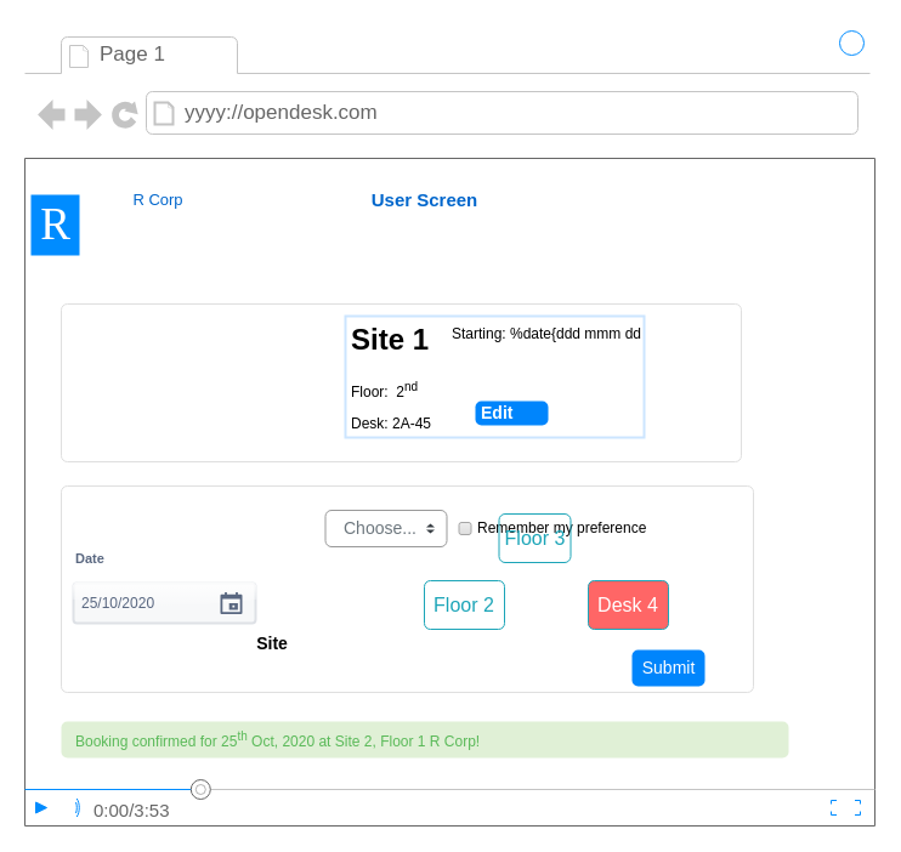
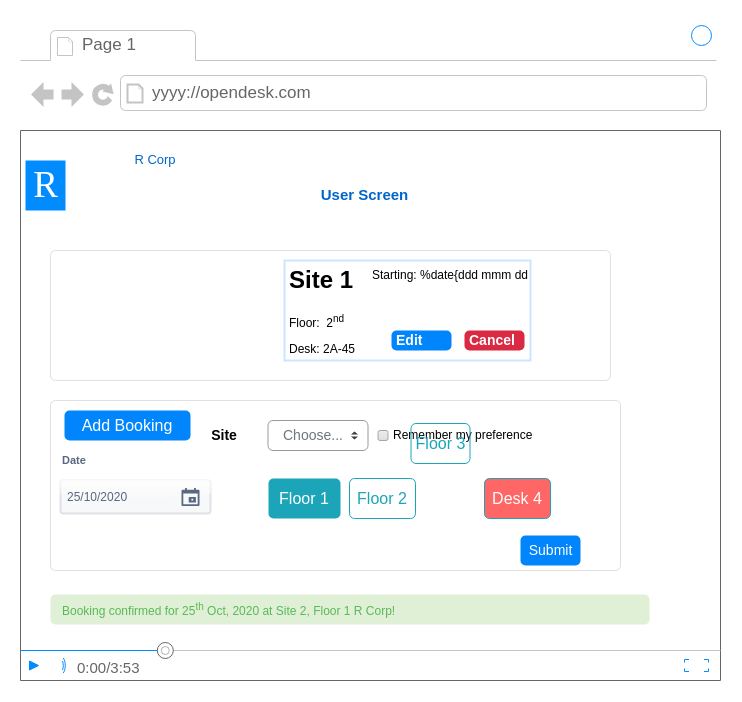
- <mxCell id="6" value="R Corp" style="text;html=1;strokeColor=none;fillColor=none;align=center;verticalAlign=middle;whiteSpace=wrap;rounded=0;fontSize=13;fontColor=#0066CC;" vertex="1" parent="2"><mxGeometry x="60" y="133.5" width="100" height="20" as="geometry" /></mxCell>
+ <mxCell id="6" value="R Corp" style="text;html=1;strokeColor=none;fillColor=none;align=center;verticalAlign=middle;whiteSpace=wrap;rounded=0;fontSize=13;fontColor=#0066CC;" vertex="1" parent="2"><mxGeometry x="85" y="128.5" width="100" height="20" as="geometry" /></mxCell>
- <mxCell id="8" value="&lt;span style=&quot;font-size: 15px&quot;&gt;&lt;b&gt;User Screen&lt;/b&gt;&lt;/span&gt;" style="text;html=1;strokeColor=none;fillColor=none;align=center;verticalAlign=middle;whiteSpace=wrap;rounded=0;fontSize=13;fontColor=#0066CC;" vertex="1" parent="2"><mxGeometry x="237" y="133.5" width="185" height="20" as="geometry" /></mxCell>
+ <mxCell id="8" value="&lt;span style=&quot;font-size: 15px&quot;&gt;&lt;b&gt;User Screen&lt;/b&gt;&lt;/span&gt;" style="text;html=1;strokeColor=none;fillColor=none;align=center;verticalAlign=middle;whiteSpace=wrap;rounded=0;fontSize=13;fontColor=#0066CC;" vertex="1" parent="2"><mxGeometry x="252" y="163.5" width="185" height="20" as="geometry" /></mxCell>
+ <mxCell id="13" value="Cancel" style="html=1;shadow=0;dashed=0;shape=mxgraph.bootstrap.rrect;rSize=5;strokeColor=none;strokeWidth=1;fillColor=#DB2843;fontColor=#FFFFFF;whiteSpace=wrap;align=left;verticalAlign=middle;spacingLeft=0;fontStyle=1;fontSize=14;spacing=5;rounded=0;glass=1;" vertex="1" parent="2"><mxGeometry x="444" y="310" width="60" height="20" as="geometry" /></mxCell>
+ <mxCell id="15" value="Add Booking" style="html=1;shadow=0;dashed=0;shape=mxgraph.bootstrap.rrect;rSize=5;strokeColor=none;strokeWidth=1;fillColor=#0085FC;fontColor=#FFFFFF;whiteSpace=wrap;align=center;verticalAlign=middle;spacingLeft=0;fontStyle=0;fontSize=16;spacing=5;rounded=0;glass=1;" vertex="1" parent="2"><mxGeometry x="44" y="390" width="126" height="30" as="geometry" /></mxCell>
+ <mxCell id="22" value="Floor 1" style="html=1;shadow=0;dashed=0;shape=mxgraph.bootstrap.rrect;rSize=5;strokeColor=none;strokeWidth=1;fillColor=#1CA5B8;fontColor=#FFFFFF;whiteSpace=wrap;align=center;verticalAlign=middle;spacingLeft=0;fontStyle=0;fontSize=16;spacing=5;rounded=0;glass=1;" vertex="1" parent="2"><mxGeometry x="248" y="458" width="72" height="40" as="geometry" /></mxCell>
- <mxCell id="21" value="&lt;b&gt;&lt;font style=&quot;font-size: 14px&quot;&gt;Site&lt;/font&gt;&lt;/b&gt;" style="text;html=1;strokeColor=none;fillColor=none;align=center;verticalAlign=middle;whiteSpace=wrap;rounded=0;shadow=0;glass=1;" vertex="1" parent="2"><mxGeometry x="184" y="500" width="40" height="20" as="geometry" /></mxCell>
+ <mxCell id="21" value="&lt;b&gt;&lt;font style=&quot;font-size: 14px&quot;&gt;Site&lt;/font&gt;&lt;/b&gt;" style="text;html=1;strokeColor=none;fillColor=none;align=center;verticalAlign=middle;whiteSpace=wrap;rounded=0;shadow=0;glass=1;" vertex="1" parent="2"><mxGeometry x="184" y="405" width="40" height="20" as="geometry" /></mxCell>
